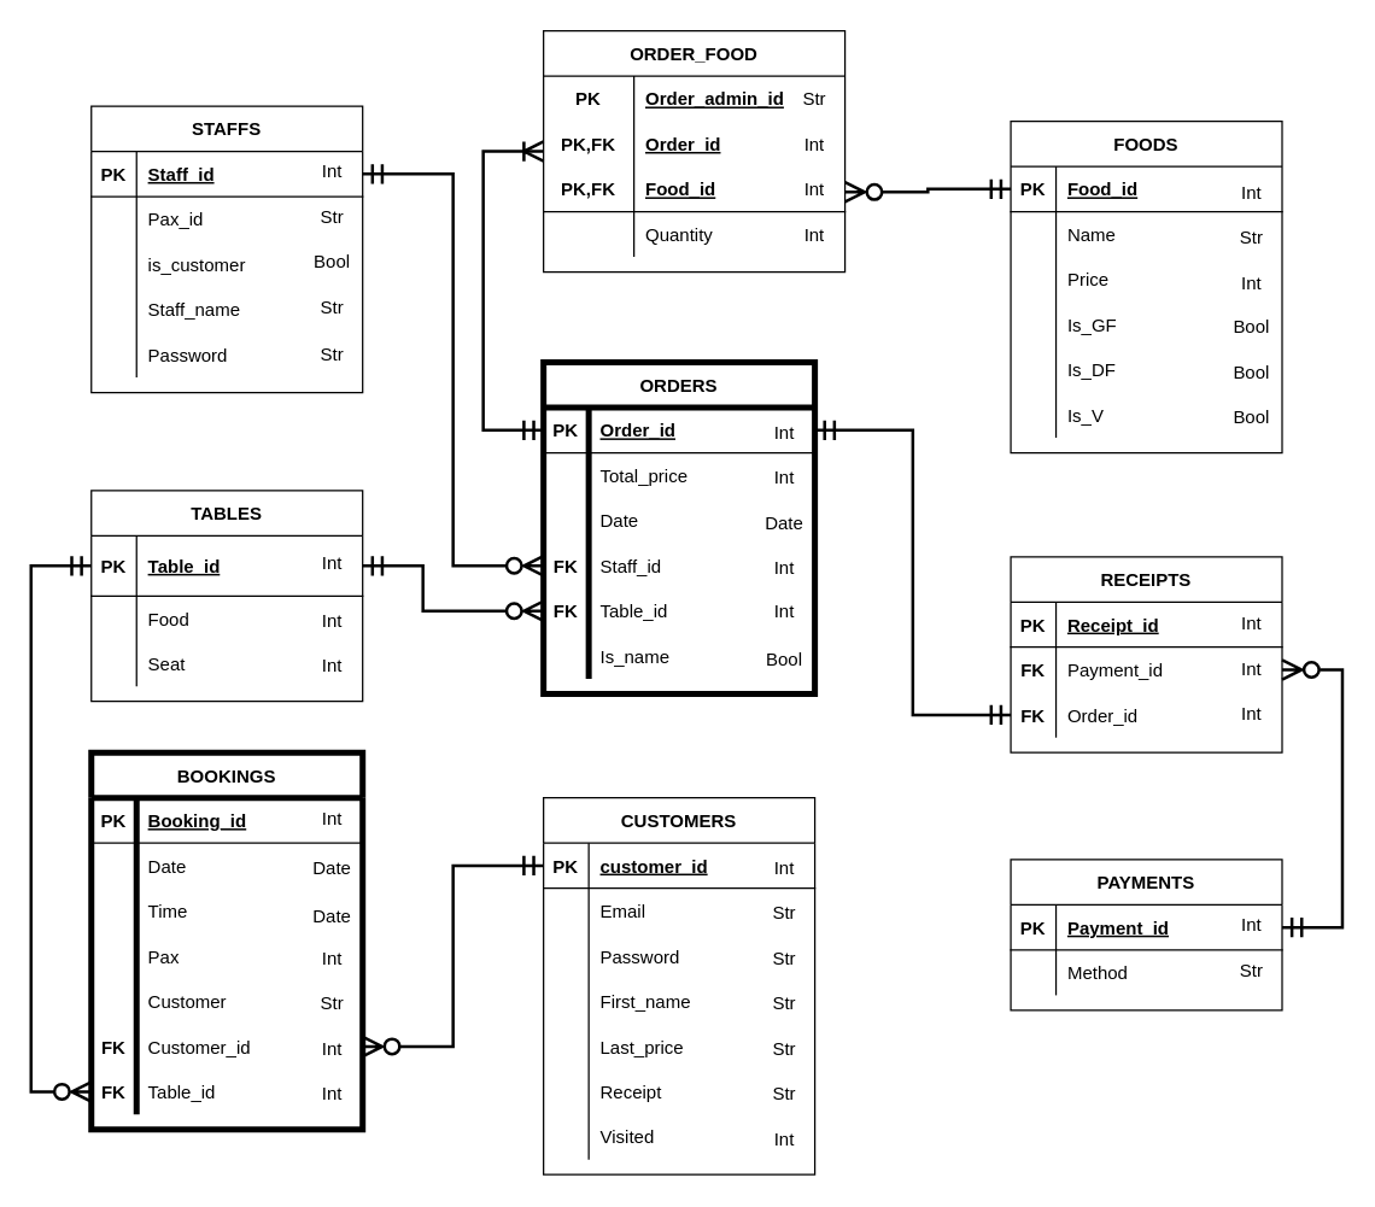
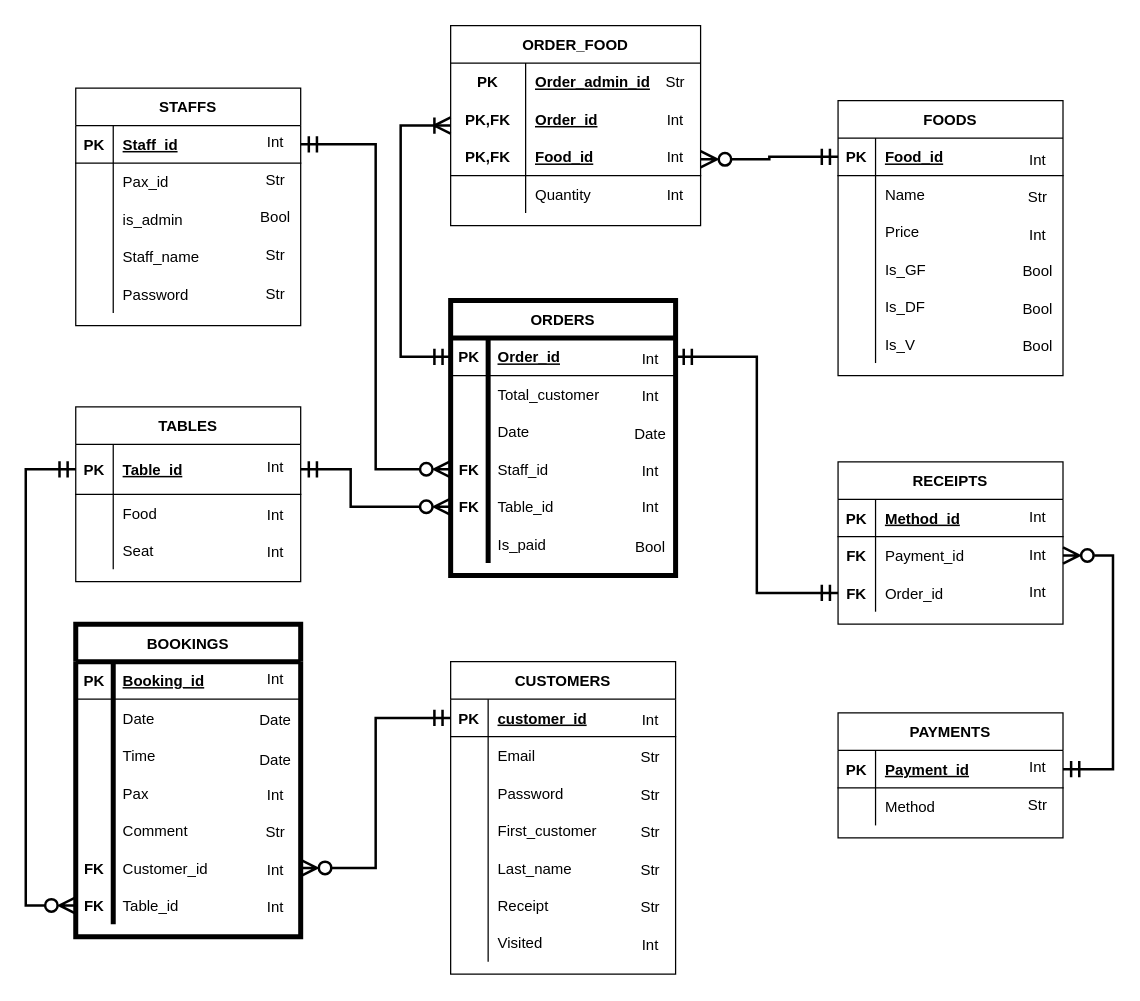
- <mxCell id="11" value="is_customer" style="shape=partialRectangle;connectable=0;fillColor=none;top=0;left=0;bottom=0;right=0;align=left;spacingLeft=6;overflow=hidden;" parent="9" vertex="1"><mxGeometry x="30" width="150" height="30" as="geometry"><mxRectangle width="150" height="30" as="alternateBounds" /></mxGeometry></mxCell>
+ <mxCell id="11" value="is_admin" style="shape=partialRectangle;connectable=0;fillColor=none;top=0;left=0;bottom=0;right=0;align=left;spacingLeft=6;overflow=hidden;" parent="9" vertex="1"><mxGeometry x="30" width="150" height="30" as="geometry"><mxRectangle width="150" height="30" as="alternateBounds" /></mxGeometry></mxCell>
- <mxCell id="24" value="Total_price" style="shape=partialRectangle;connectable=0;fillColor=none;top=0;left=0;bottom=0;right=0;align=left;spacingLeft=6;overflow=hidden;" parent="22" vertex="1"><mxGeometry x="30" width="150" height="30" as="geometry"><mxRectangle width="150" height="30" as="alternateBounds" /></mxGeometry></mxCell>
+ <mxCell id="24" value="Total_customer" style="shape=partialRectangle;connectable=0;fillColor=none;top=0;left=0;bottom=0;right=0;align=left;spacingLeft=6;overflow=hidden;" parent="22" vertex="1"><mxGeometry x="30" width="150" height="30" as="geometry"><mxRectangle width="150" height="30" as="alternateBounds" /></mxGeometry></mxCell>
- <mxCell id="50" value="Receipt_id" style="shape=partialRectangle;connectable=0;fillColor=none;top=0;left=0;bottom=0;right=0;align=left;spacingLeft=6;fontStyle=5;overflow=hidden;" parent="48" vertex="1"><mxGeometry x="30" width="150" height="30" as="geometry"><mxRectangle width="150" height="30" as="alternateBounds" /></mxGeometry></mxCell>
+ <mxCell id="50" value="Method_id" style="shape=partialRectangle;connectable=0;fillColor=none;top=0;left=0;bottom=0;right=0;align=left;spacingLeft=6;fontStyle=5;overflow=hidden;" parent="48" vertex="1"><mxGeometry x="30" width="150" height="30" as="geometry"><mxRectangle width="150" height="30" as="alternateBounds" /></mxGeometry></mxCell>
- <mxCell id="36" value="Is_name" style="shape=partialRectangle;connectable=0;fillColor=none;top=0;left=0;bottom=0;right=0;align=left;spacingLeft=6;overflow=hidden;" vertex="1" parent="34"><mxGeometry x="30" width="150" height="30" as="geometry"><mxRectangle width="150" height="30" as="alternateBounds" /></mxGeometry></mxCell>
+ <mxCell id="36" value="Is_paid" style="shape=partialRectangle;connectable=0;fillColor=none;top=0;left=0;bottom=0;right=0;align=left;spacingLeft=6;overflow=hidden;" vertex="1" parent="34"><mxGeometry x="30" width="150" height="30" as="geometry"><mxRectangle width="150" height="30" as="alternateBounds" /></mxGeometry></mxCell>
- <mxCell id="101" value="Customer" style="shape=partialRectangle;connectable=0;fillColor=none;top=0;left=0;bottom=0;right=0;align=left;spacingLeft=6;overflow=hidden;" vertex="1" parent="99"><mxGeometry x="30" width="150" height="30" as="geometry"><mxRectangle width="150" height="30" as="alternateBounds" /></mxGeometry></mxCell>
+ <mxCell id="101" value="Comment" style="shape=partialRectangle;connectable=0;fillColor=none;top=0;left=0;bottom=0;right=0;align=left;spacingLeft=6;overflow=hidden;" vertex="1" parent="99"><mxGeometry x="30" width="150" height="30" as="geometry"><mxRectangle width="150" height="30" as="alternateBounds" /></mxGeometry></mxCell>
- <mxCell id="76" value="First_name" style="shape=partialRectangle;connectable=0;fillColor=none;top=0;left=0;bottom=0;right=0;align=left;spacingLeft=6;overflow=hidden;" parent="74" vertex="1"><mxGeometry x="30" width="150" height="30" as="geometry"><mxRectangle width="150" height="30" as="alternateBounds" /></mxGeometry></mxCell>
+ <mxCell id="76" value="First_customer" style="shape=partialRectangle;connectable=0;fillColor=none;top=0;left=0;bottom=0;right=0;align=left;spacingLeft=6;overflow=hidden;" parent="74" vertex="1"><mxGeometry x="30" width="150" height="30" as="geometry"><mxRectangle width="150" height="30" as="alternateBounds" /></mxGeometry></mxCell>
- <mxCell id="79" value="Last_price" style="shape=partialRectangle;connectable=0;fillColor=none;top=0;left=0;bottom=0;right=0;align=left;spacingLeft=6;overflow=hidden;" parent="77" vertex="1"><mxGeometry x="30" width="150" height="30" as="geometry"><mxRectangle width="150" height="30" as="alternateBounds" /></mxGeometry></mxCell>
+ <mxCell id="79" value="Last_name" style="shape=partialRectangle;connectable=0;fillColor=none;top=0;left=0;bottom=0;right=0;align=left;spacingLeft=6;overflow=hidden;" parent="77" vertex="1"><mxGeometry x="30" width="150" height="30" as="geometry"><mxRectangle width="150" height="30" as="alternateBounds" /></mxGeometry></mxCell>
